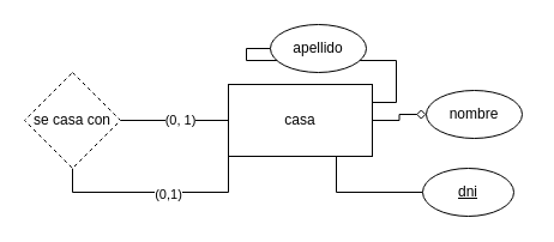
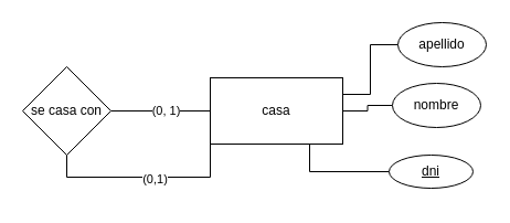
- <mxCell id="10" value="apellido" style="ellipse;whiteSpace=wrap;html=1;" vertex="1" parent="1"><mxGeometry x="225" y="20" width="80" height="40" as="geometry" /></mxCell>
+ <mxCell id="10" value="apellido" style="ellipse;whiteSpace=wrap;html=1;" vertex="1" parent="1"><mxGeometry x="360" y="20" width="80" height="40" as="geometry" /></mxCell>
- <mxCell id="3" style="edgeStyle=orthogonalEdgeStyle;rounded=0;orthogonalLoop=1;jettySize=auto;html=1;exitX=1;exitY=0.5;exitDx=0;exitDy=0;endArrow=diamond;endFill=0;" edge="1" parent="1" source="7" target="9"><mxGeometry relative="1" as="geometry" /></mxCell>
+ <mxCell id="3" style="edgeStyle=orthogonalEdgeStyle;rounded=0;orthogonalLoop=1;jettySize=auto;html=1;exitX=1;exitY=0.5;exitDx=0;exitDy=0;endArrow=none;endFill=0;" edge="1" parent="1" source="7" target="9"><mxGeometry relative="1" as="geometry" /></mxCell>
- <mxCell id="13" value="se casa con" style="rhombus;whiteSpace=wrap;html=1;dashed=1;" vertex="1" parent="1"><mxGeometry x="20" y="60" width="80" height="80" as="geometry" /></mxCell>
+ <mxCell id="13" value="se casa con" style="rhombus;whiteSpace=wrap;html=1;" vertex="1" parent="1"><mxGeometry x="20" y="60" width="80" height="80" as="geometry" /></mxCell>
- <mxCell id="8" value="&lt;u&gt;dni&lt;/u&gt;" style="ellipse;whiteSpace=wrap;html=1;" vertex="1" parent="1"><mxGeometry x="352" y="140" width="76" height="40" as="geometry" /></mxCell>
+ <mxCell id="8" value="&lt;u&gt;dni&lt;/u&gt;" style="ellipse;whiteSpace=wrap;html=1;" vertex="1" parent="1"><mxGeometry x="352" y="140" width="76" height="30" as="geometry" /></mxCell>
